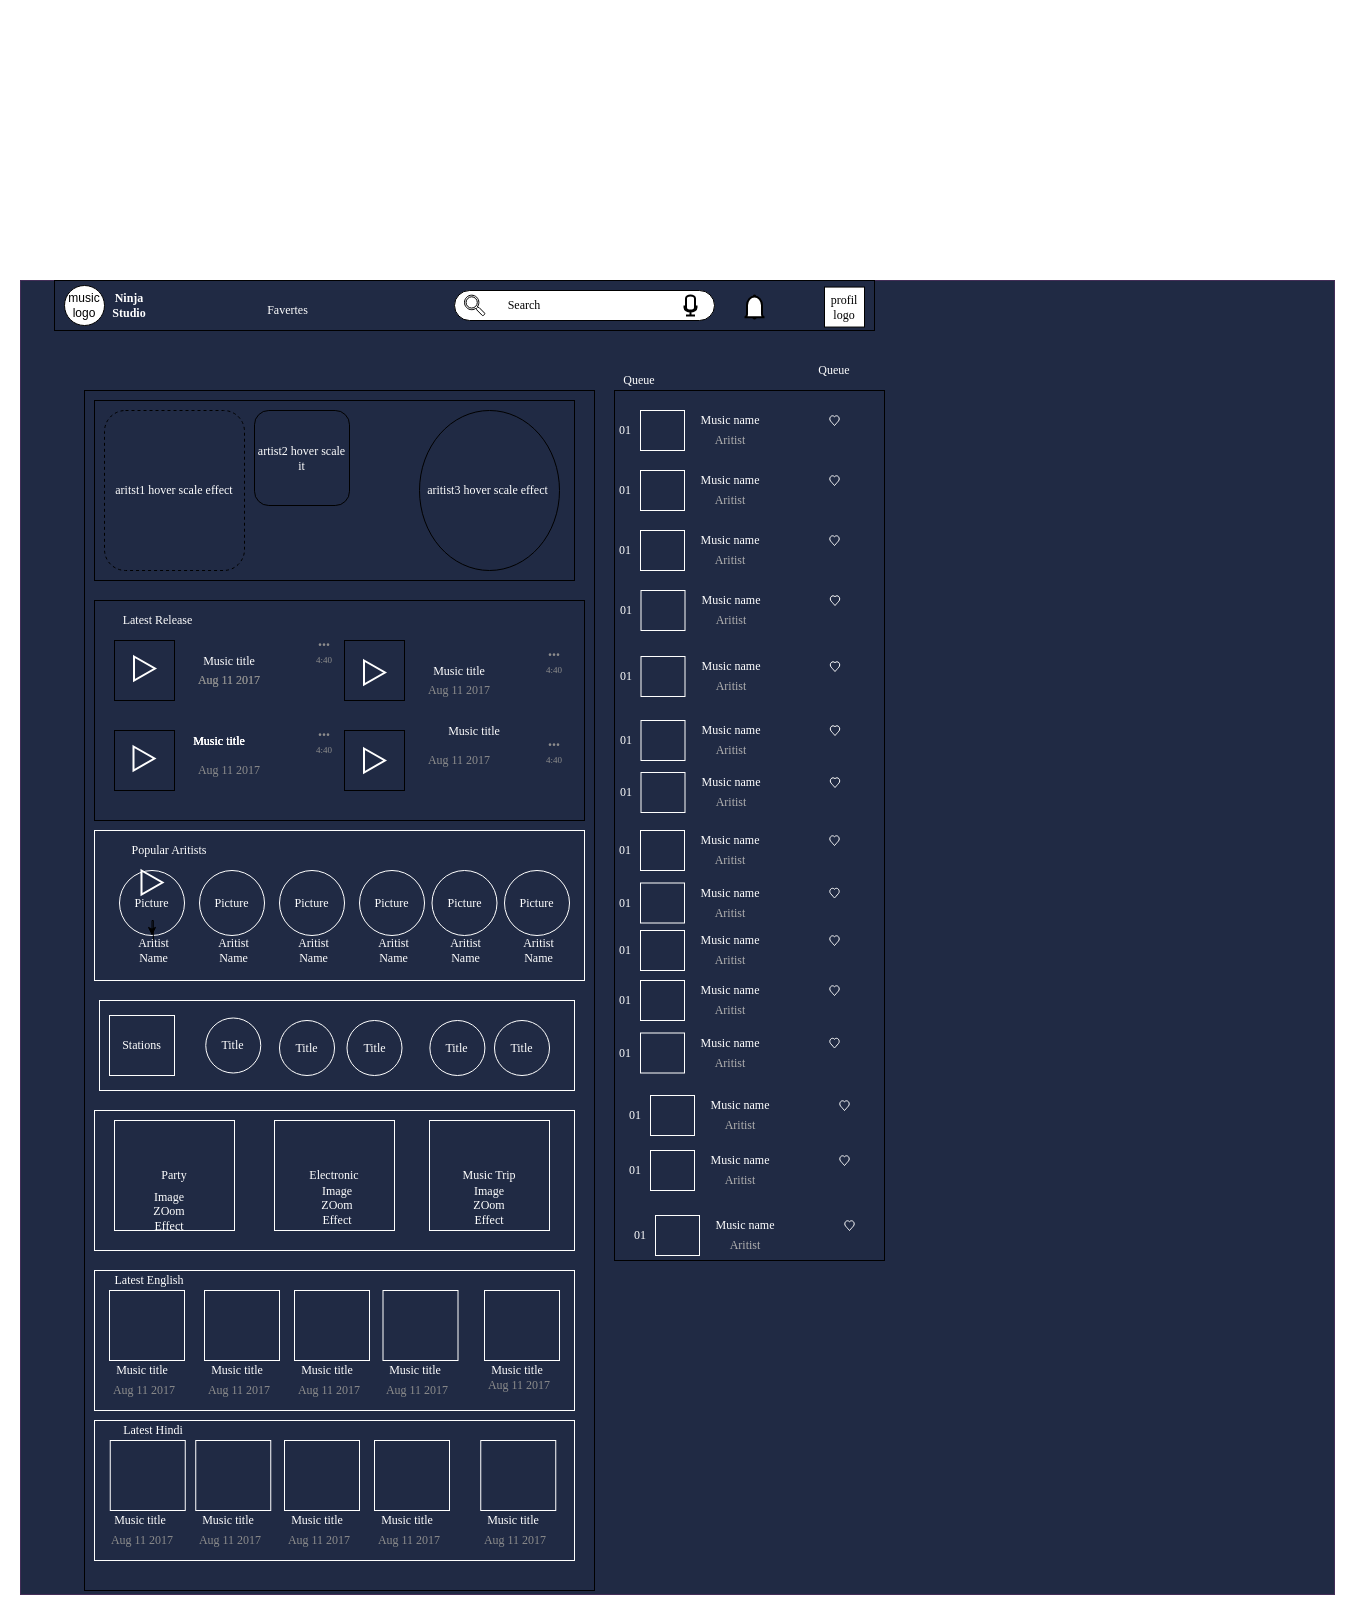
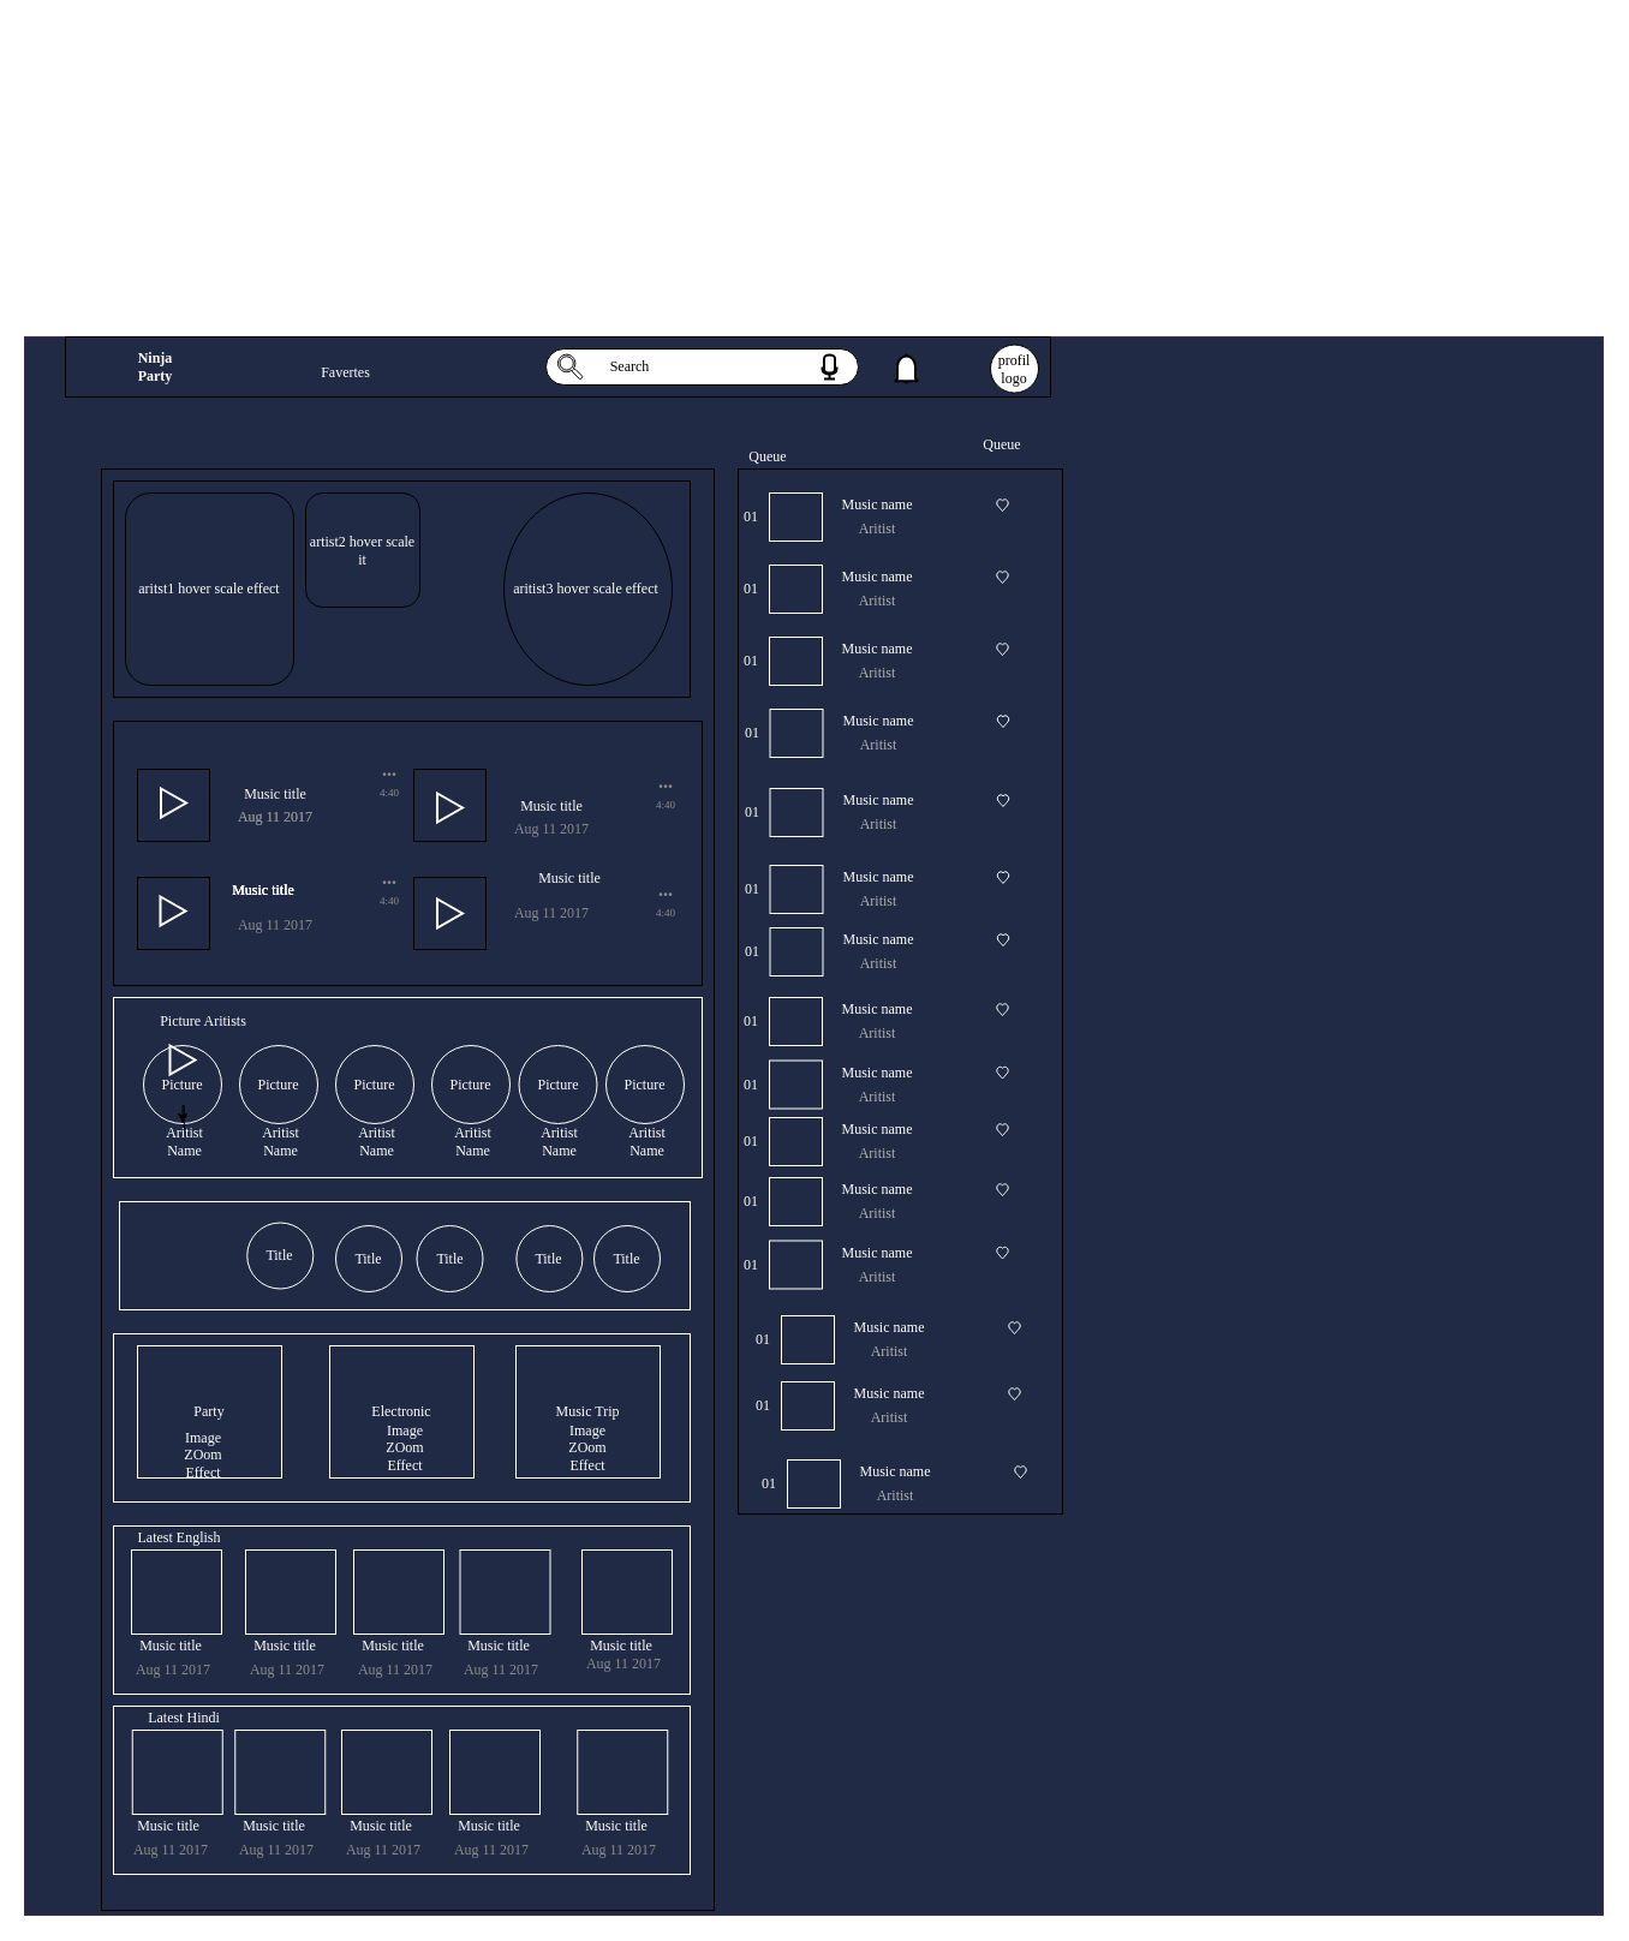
- <mxCell id="5" value="music logo" style="ellipse;whiteSpace=wrap;html=1;aspect=fixed;" vertex="1" parent="1"><mxGeometry x="64" y="285" width="40" height="40" as="geometry" /></mxCell>
- <mxCell id="6" value="Ninja&lt;br&gt;Studio" style="text;html=1;strokeColor=none;fillColor=none;align=center;verticalAlign=middle;whiteSpace=wrap;rounded=0;fontStyle=1;fontFamily=Comic Sans MS;fontColor=#FFFFFF;" vertex="1" parent="1"><mxGeometry x="104" y="285" width="50" height="40" as="geometry" /></mxCell>
+ <mxCell id="6" value="Ninja&lt;br&gt;Party" style="text;html=1;strokeColor=none;fillColor=none;align=center;verticalAlign=middle;whiteSpace=wrap;rounded=0;fontStyle=1;fontFamily=Comic Sans MS;fontColor=#FFFFFF;" vertex="1" parent="1"><mxGeometry x="104" y="285" width="50" height="40" as="geometry" /></mxCell>
- <mxCell id="13" value="profil logo" style="whiteSpace=wrap;html=1;aspect=fixed;fontFamily=Comic Sans MS;rounded=0;" vertex="1" parent="1"><mxGeometry x="824" y="286.55" width="40" height="40" as="geometry" /></mxCell>
+ <mxCell id="13" value="profil logo" style="ellipse;whiteSpace=wrap;html=1;aspect=fixed;fontFamily=Comic Sans MS;" vertex="1" parent="1"><mxGeometry x="824" y="286.55" width="40" height="40" as="geometry" /></mxCell>
- <mxCell id="17" value="aritst1 hover scale effect" style="rounded=1;whiteSpace=wrap;html=1;fillColor=#202A44;fontFamily=Comic Sans MS;fontColor=#FFFFFF;dashed=1;" vertex="1" parent="1"><mxGeometry x="104" y="410" width="140" height="160" as="geometry" /></mxCell>
+ <mxCell id="17" value="aritst1 hover scale effect" style="rounded=1;whiteSpace=wrap;html=1;fillColor=#202A44;fontFamily=Comic Sans MS;fontColor=#FFFFFF;" vertex="1" parent="1"><mxGeometry x="104" y="410" width="140" height="160" as="geometry" /></mxCell>
- <mxCell id="21" value="Latest Release&amp;nbsp;" style="text;html=1;strokeColor=none;fillColor=none;align=center;verticalAlign=middle;whiteSpace=wrap;rounded=0;fontFamily=Comic Sans MS;fontColor=#FFFFFF;" vertex="1" parent="1"><mxGeometry x="104" y="610" width="110" height="20" as="geometry" /></mxCell>
- <mxCell id="51" value="Popular Aritists" style="text;html=1;strokeColor=none;fillColor=none;align=center;verticalAlign=middle;whiteSpace=wrap;rounded=0;fontFamily=Comic Sans MS;fontSize=12;fontColor=#FFFFFF;" vertex="1" parent="1"><mxGeometry x="104" y="840" width="130" height="20" as="geometry" /></mxCell>
+ <mxCell id="51" value="Picture Aritists" style="text;html=1;strokeColor=none;fillColor=none;align=center;verticalAlign=middle;whiteSpace=wrap;rounded=0;fontFamily=Comic Sans MS;fontSize=12;fontColor=#FFFFFF;" vertex="1" parent="1"><mxGeometry x="104" y="840" width="130" height="20" as="geometry" /></mxCell>
- <mxCell id="66" value="Stations" style="rounded=0;whiteSpace=wrap;html=1;strokeColor=#FFFFFF;fillColor=#202A44;fontFamily=Comic Sans MS;fontSize=12;fontColor=#FFFFFF;" vertex="1" parent="1"><mxGeometry x="109" y="1015" width="65" height="60" as="geometry" /></mxCell>
